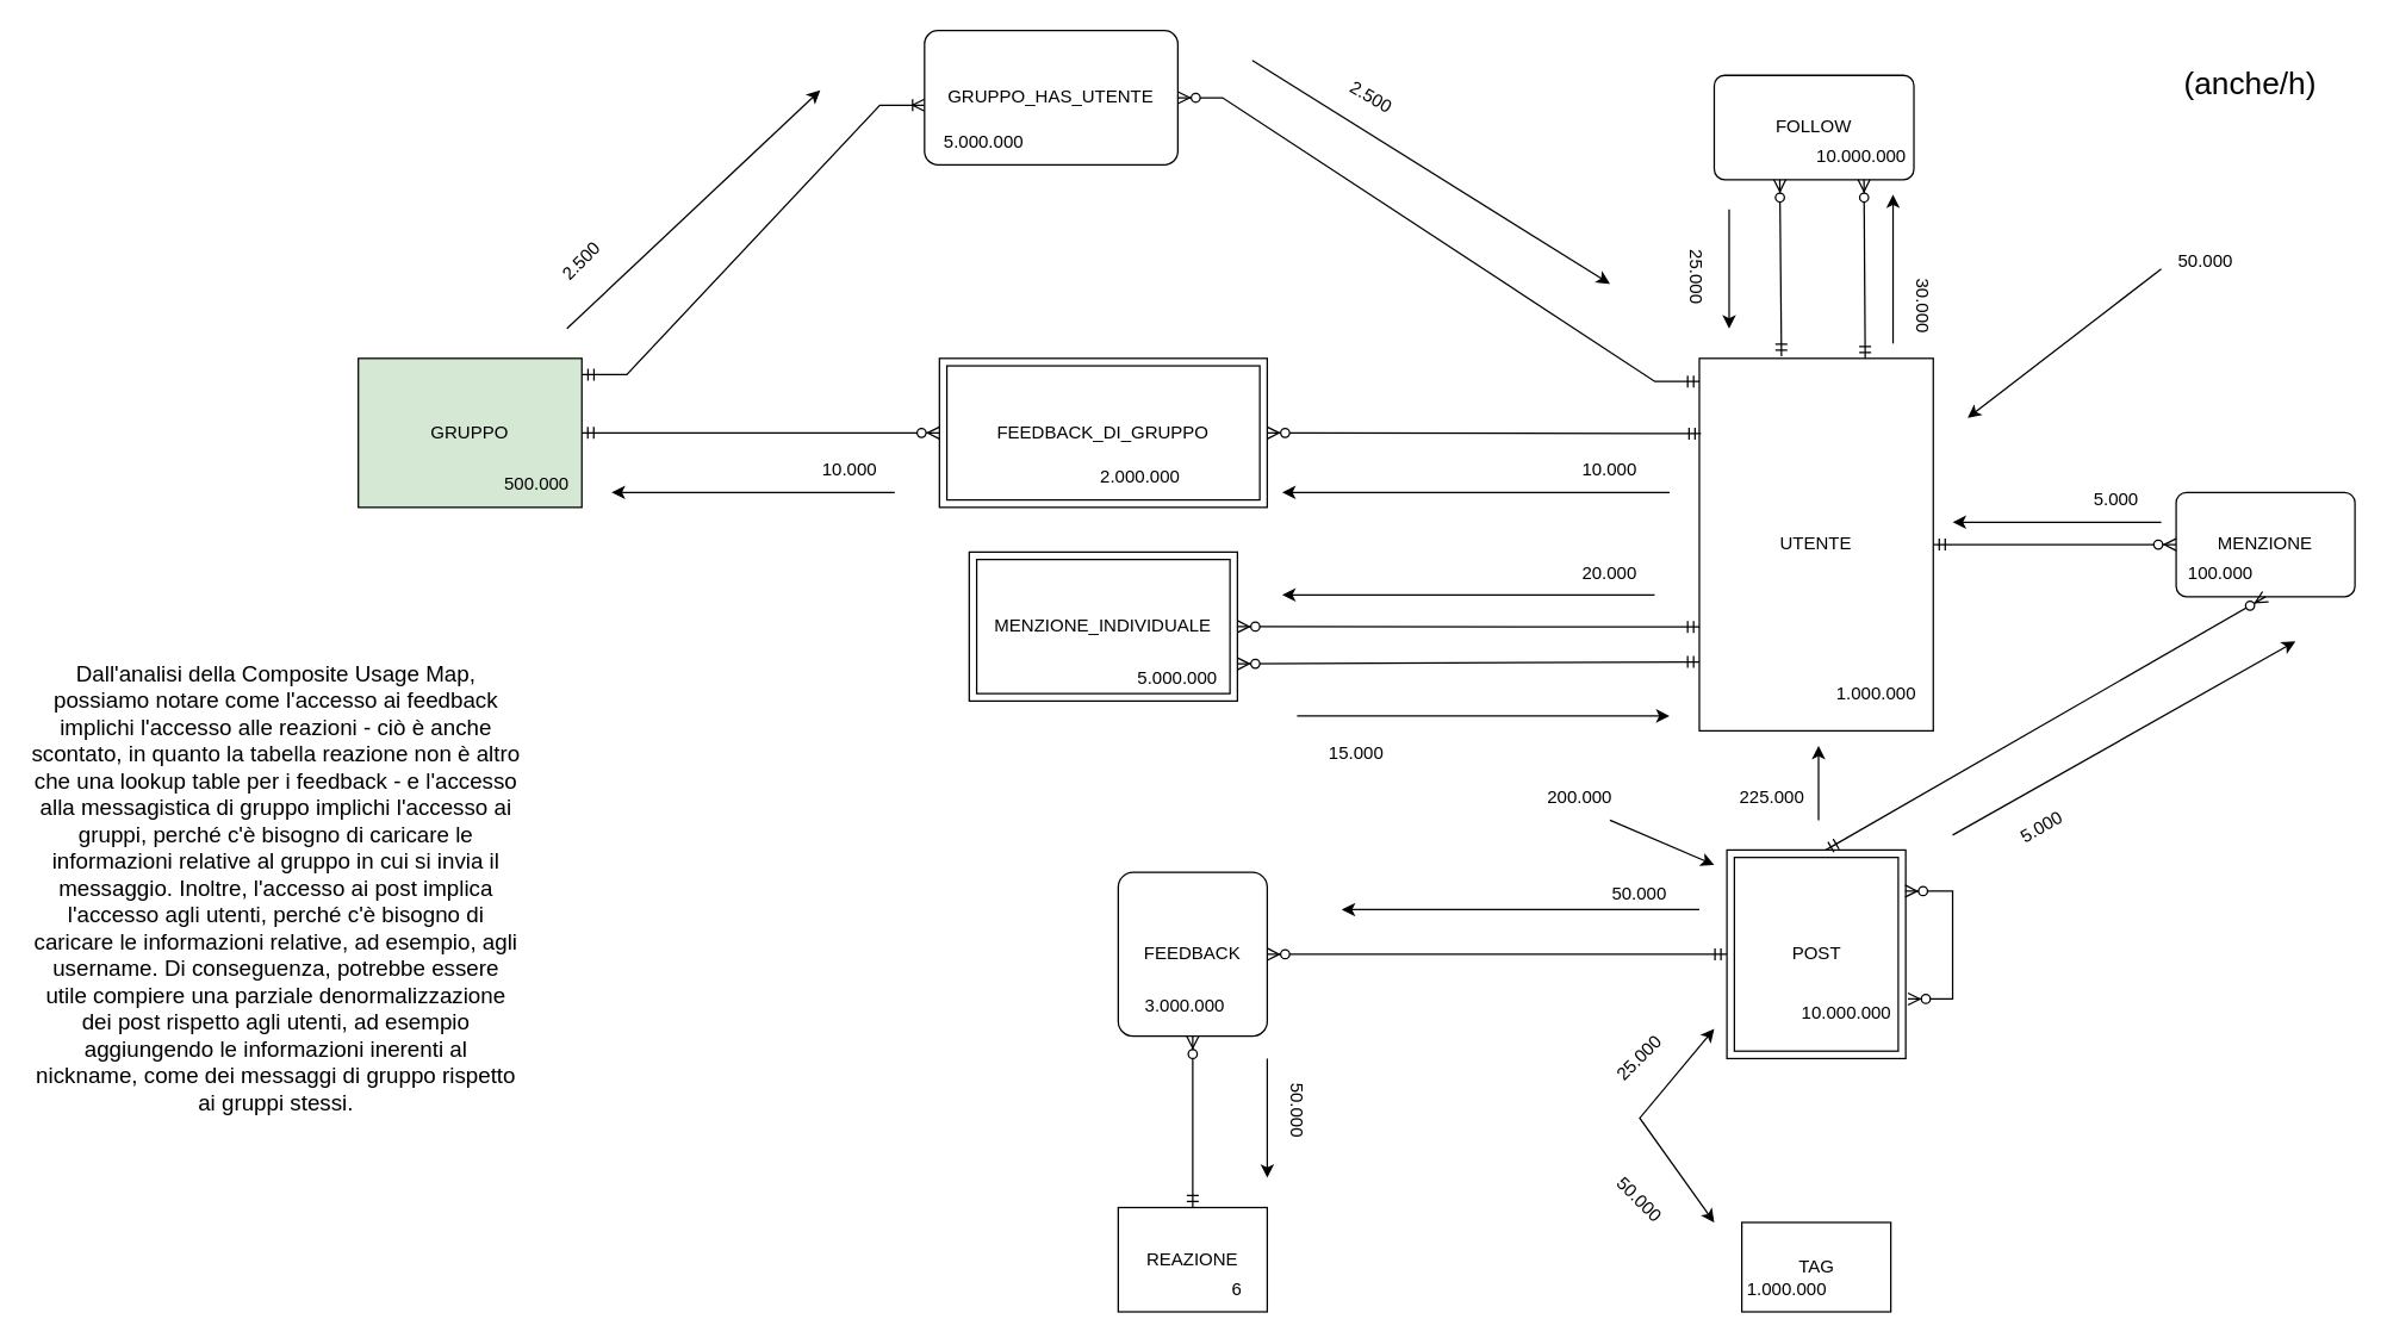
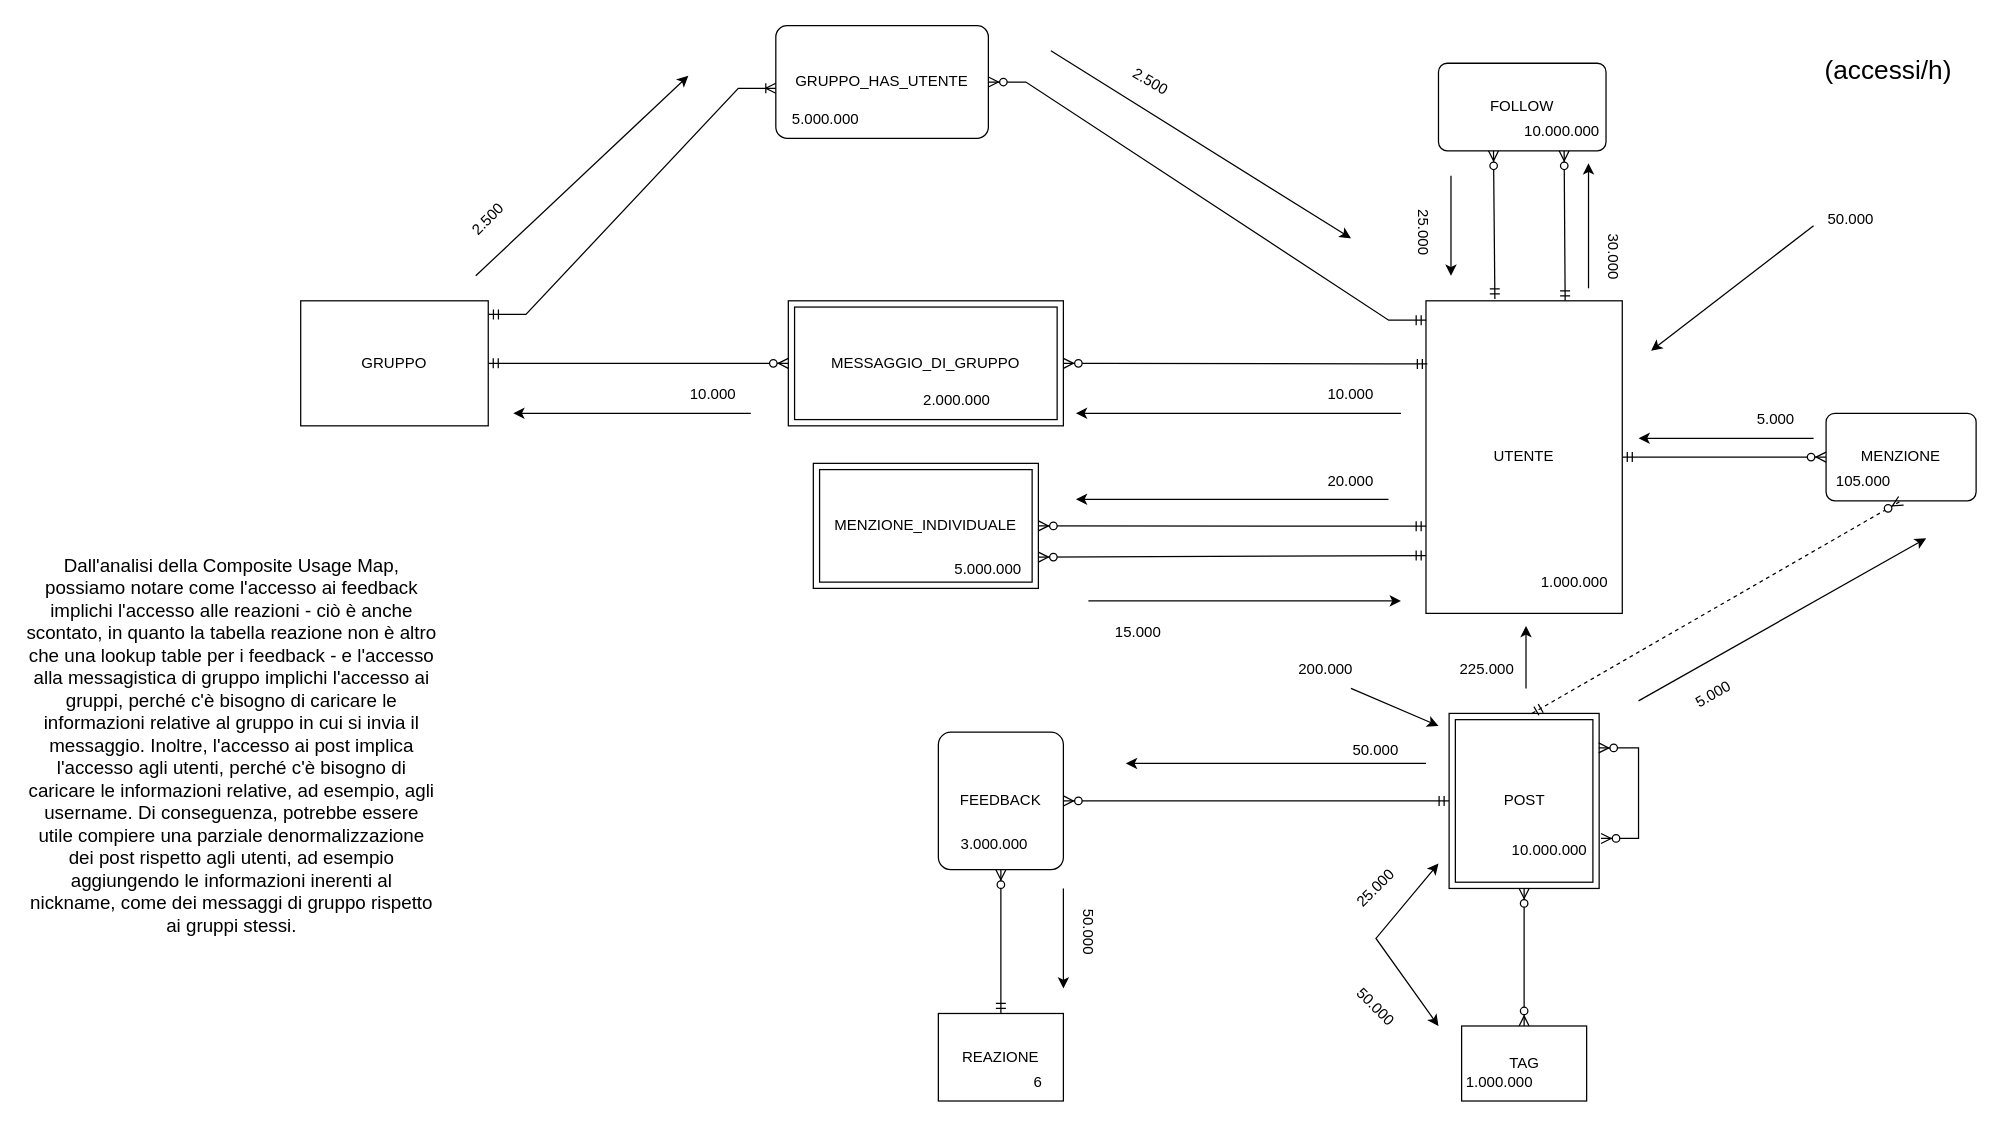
- <mxCell id="38" value="&lt;font style=&quot;font-size: 21px;&quot;&gt;(anche/h)&lt;/font&gt;" style="text;html=1;align=center;verticalAlign=middle;whiteSpace=wrap;rounded=0;" vertex="1" parent="1"><mxGeometry x="1480" y="40" width="60" height="30" as="geometry" /></mxCell>
+ <mxCell id="38" value="&lt;font style=&quot;font-size: 21px;&quot;&gt;(accessi/h)&lt;/font&gt;" style="text;html=1;align=center;verticalAlign=middle;whiteSpace=wrap;rounded=0;" vertex="1" parent="1"><mxGeometry x="1480" y="40" width="60" height="30" as="geometry" /></mxCell>
- <mxCell id="23" value="GRUPPO" style="whiteSpace=wrap;html=1;align=center;fillColor=#d5e8d4;" vertex="1" parent="1"><mxGeometry x="240" y="240" width="150" height="100" as="geometry" /></mxCell>
+ <mxCell id="23" value="GRUPPO" style="whiteSpace=wrap;html=1;align=center;" vertex="1" parent="1"><mxGeometry x="240" y="240" width="150" height="100" as="geometry" /></mxCell>
- <mxCell id="20" value="FEEDBACK_DI_GRUPPO" style="shape=ext;margin=3;double=1;whiteSpace=wrap;html=1;align=center;" vertex="1" parent="1"><mxGeometry x="630" y="240" width="220" height="100" as="geometry" /></mxCell>
+ <mxCell id="20" value="MESSAGGIO_DI_GRUPPO" style="shape=ext;margin=3;double=1;whiteSpace=wrap;html=1;align=center;" vertex="1" parent="1"><mxGeometry x="630" y="240" width="220" height="100" as="geometry" /></mxCell>
- <mxCell id="35" value="500.000" style="text;html=1;align=center;verticalAlign=middle;whiteSpace=wrap;rounded=0;" vertex="1" parent="1"><mxGeometry x="330" y="310" width="60" height="30" as="geometry" /></mxCell>
- <mxCell id="31" value="100.000" style="text;html=1;align=center;verticalAlign=middle;whiteSpace=wrap;rounded=0;" vertex="1" parent="1"><mxGeometry x="1460" y="370" width="60" height="30" as="geometry" /></mxCell>
+ <mxCell id="31" value="105.000" style="text;html=1;align=center;verticalAlign=middle;whiteSpace=wrap;rounded=0;" vertex="1" parent="1"><mxGeometry x="1460" y="370" width="60" height="30" as="geometry" /></mxCell>
- <mxCell id="16" value="" style="fontSize=12;html=1;endArrow=ERzeroToMany;startArrow=ERmandOne;rounded=0;entryX=0.5;entryY=1;entryDx=0;entryDy=0;exitX=0.553;exitY=0;exitDx=0;exitDy=0;exitPerimeter=0;" edge="1" parent="1" source="8" target="6"><mxGeometry width="100" height="100" relative="1" as="geometry"><mxPoint x="1240" y="790" as="sourcePoint" /><mxPoint x="1340" y="690" as="targetPoint" /></mxGeometry></mxCell>
+ <mxCell id="16" value="" style="fontSize=12;html=1;endArrow=ERzeroToMany;startArrow=ERmandOne;rounded=0;entryX=0.5;entryY=1;entryDx=0;entryDy=0;exitX=0.553;exitY=0;exitDx=0;exitDy=0;exitPerimeter=0;dashed=1;" edge="1" parent="1" source="8" target="6"><mxGeometry width="100" height="100" relative="1" as="geometry"><mxPoint x="1240" y="790" as="sourcePoint" /><mxPoint x="1340" y="690" as="targetPoint" /></mxGeometry></mxCell>
+ <mxCell id="11" value="" style="fontSize=12;html=1;endArrow=ERzeroToMany;endFill=1;startArrow=ERzeroToMany;rounded=0;entryX=0.5;entryY=1;entryDx=0;entryDy=0;exitX=0.5;exitY=0;exitDx=0;exitDy=0;" edge="1" parent="1" source="10" target="8"><mxGeometry width="100" height="100" relative="1" as="geometry"><mxPoint x="1170" y="1080" as="sourcePoint" /><mxPoint x="1270" y="980" as="targetPoint" /></mxGeometry></mxCell>
